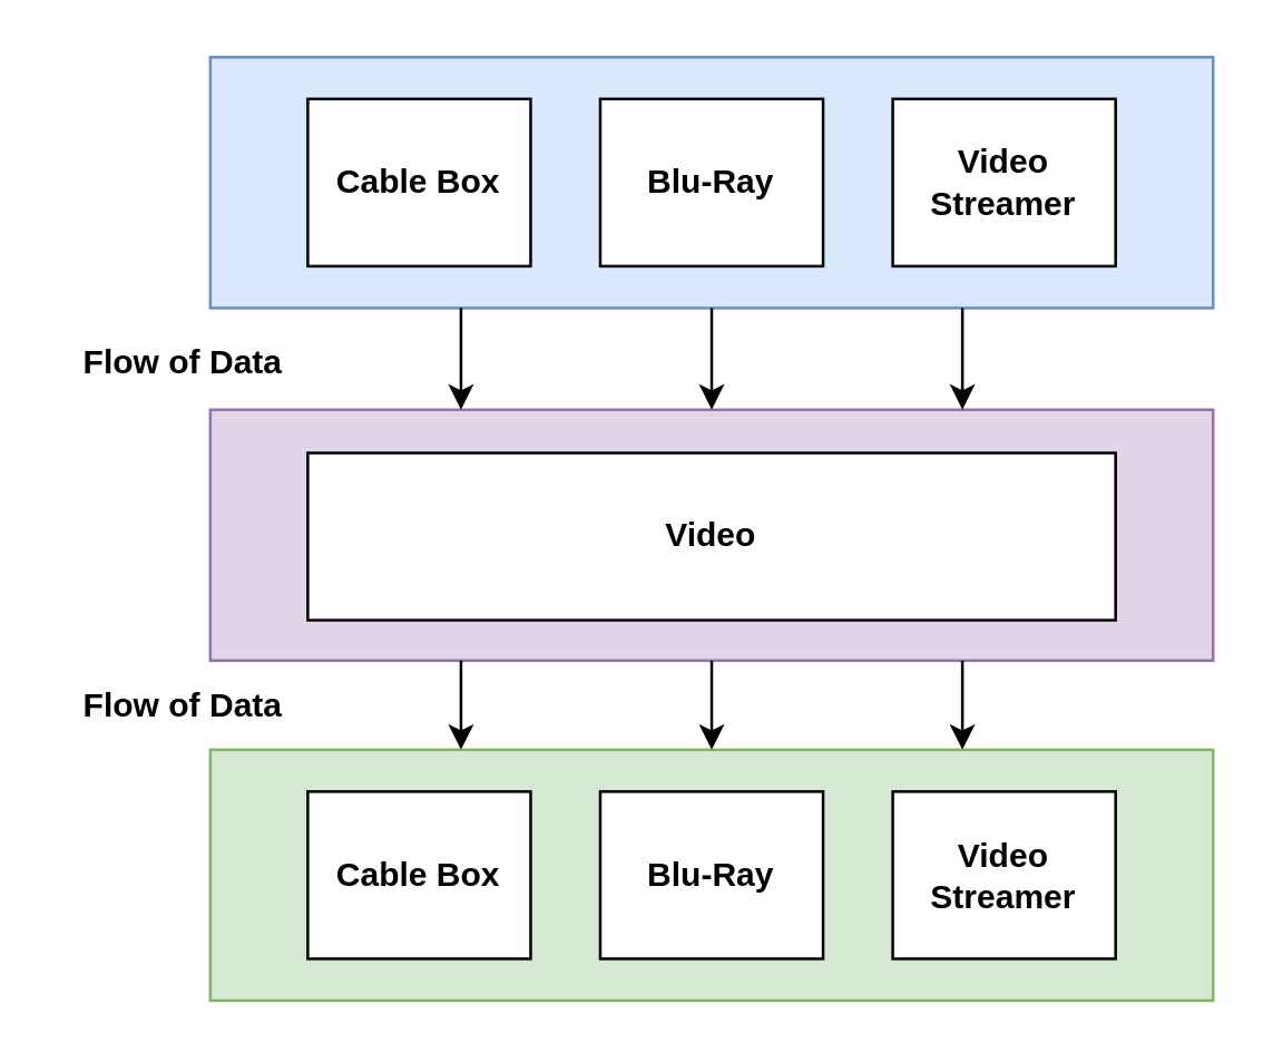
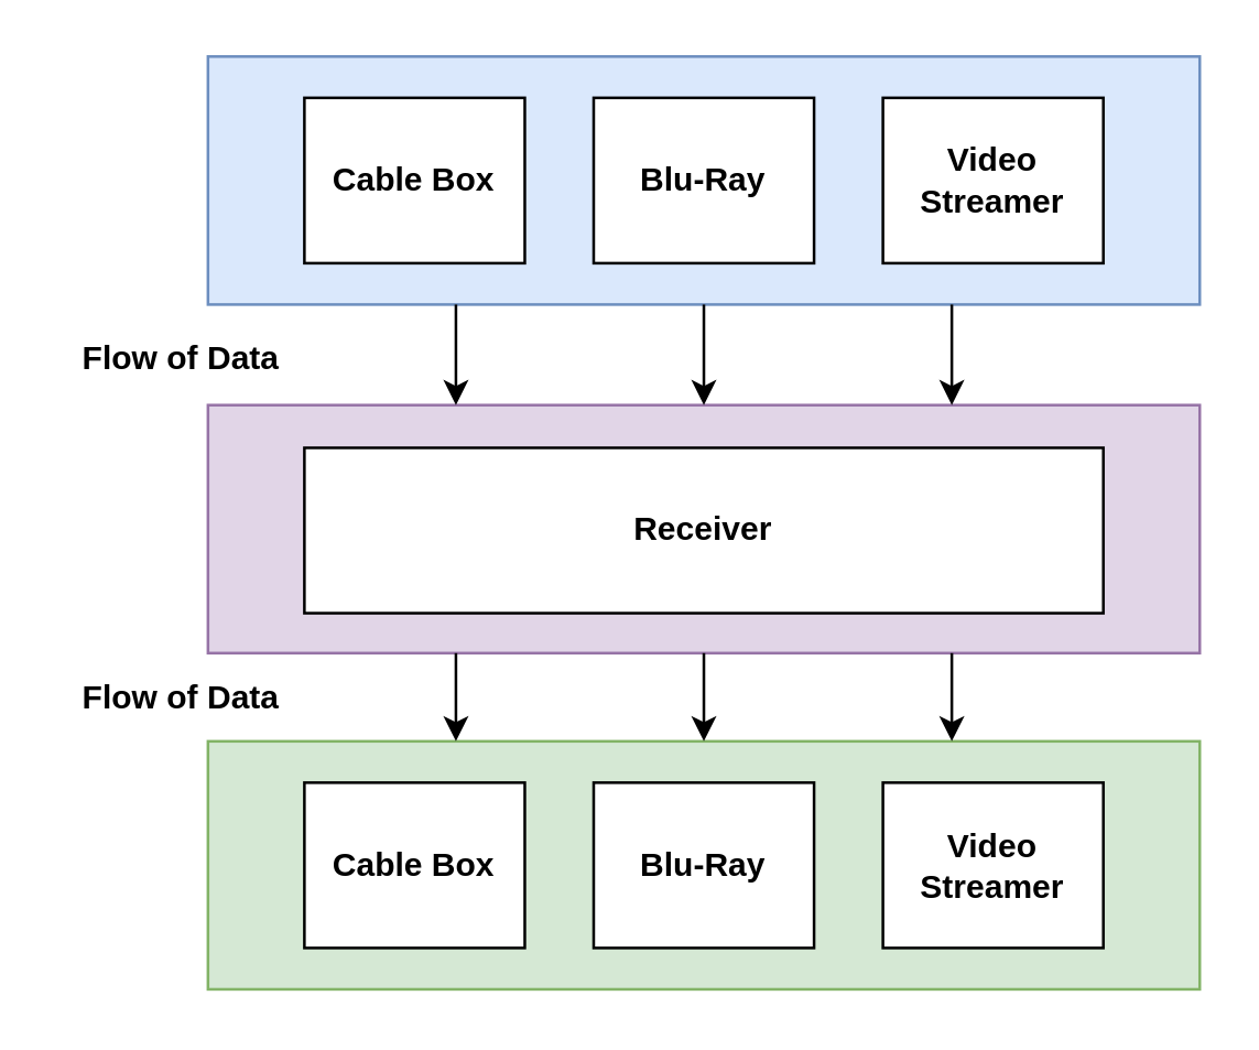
- <mxCell id="12" value="&lt;b&gt;Video&lt;/b&gt;" style="rounded=0;whiteSpace=wrap;html=1;" vertex="1" parent="1"><mxGeometry x="110" y="162" width="290" height="60" as="geometry" /></mxCell>
+ <mxCell id="12" value="&lt;b&gt;Receiver&lt;/b&gt;" style="rounded=0;whiteSpace=wrap;html=1;" vertex="1" parent="1"><mxGeometry x="110" y="162" width="290" height="60" as="geometry" /></mxCell>
